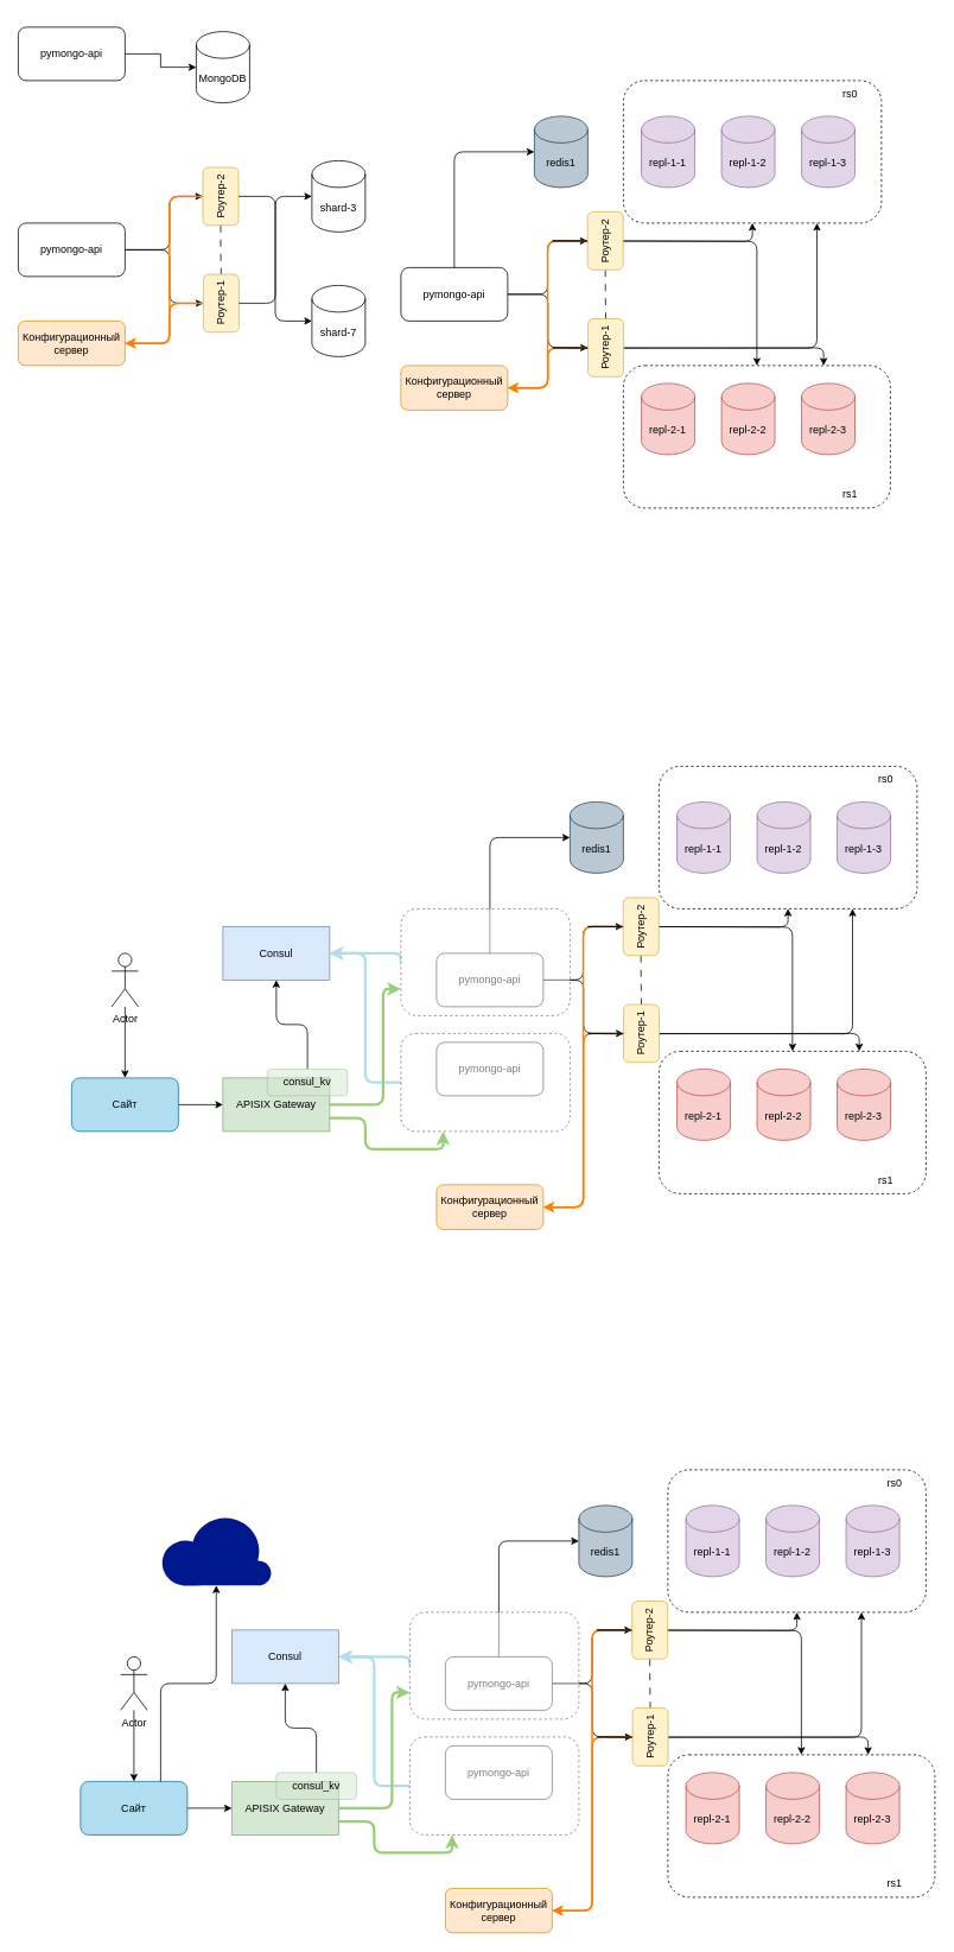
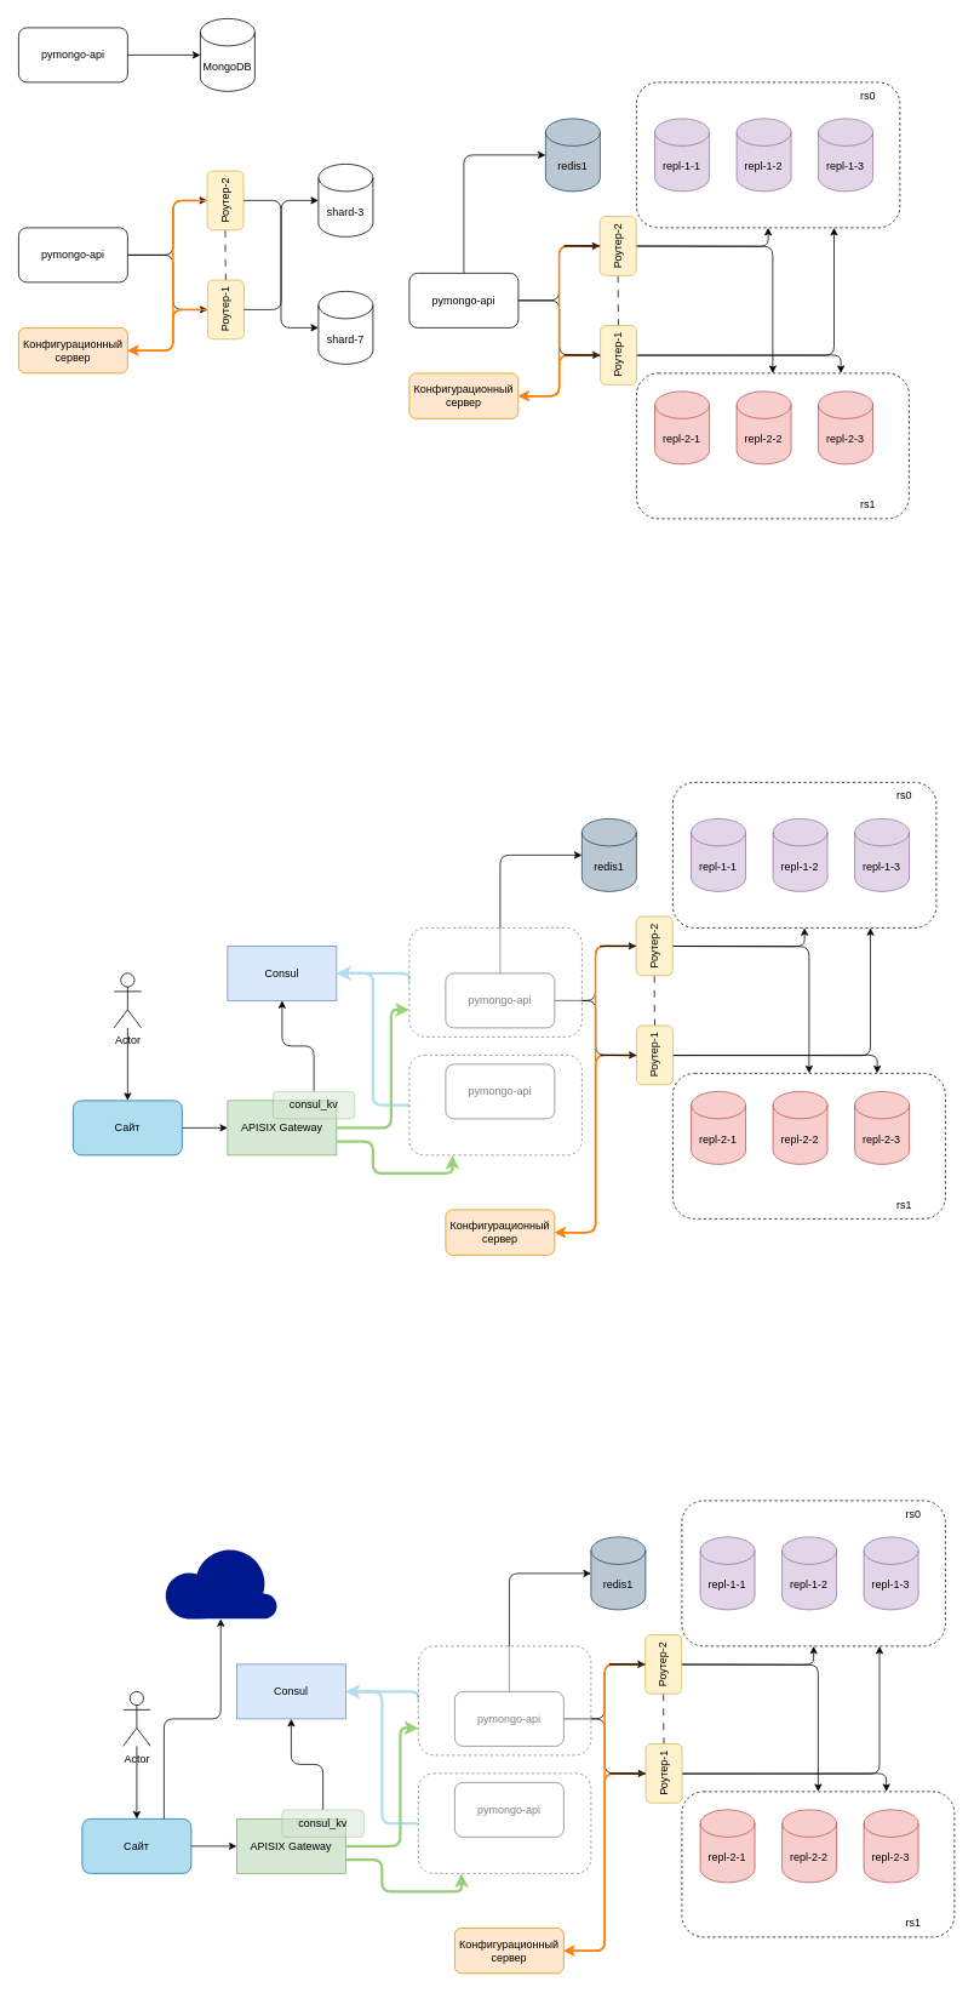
- <mxCell id="2" value="MongoDB" style="shape=cylinder3;whiteSpace=wrap;html=1;boundedLbl=1;backgroundOutline=1;size=15;" parent="1" vertex="1"><mxGeometry x="220" y="35" width="60" height="80" as="geometry" /></mxCell>
+ <mxCell id="2" value="MongoDB" style="shape=cylinder3;whiteSpace=wrap;html=1;boundedLbl=1;backgroundOutline=1;size=15;" parent="1" vertex="1"><mxGeometry x="220" y="20" width="60" height="80" as="geometry" /></mxCell>
